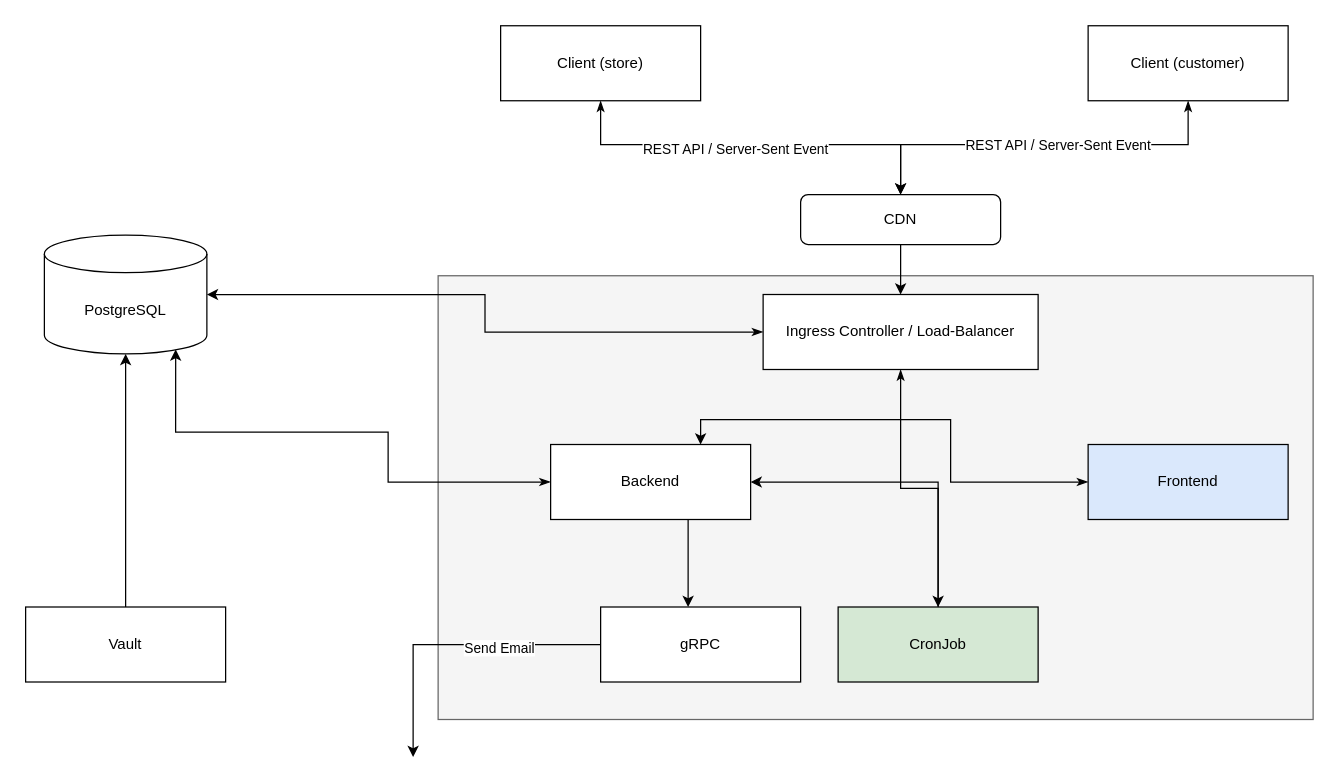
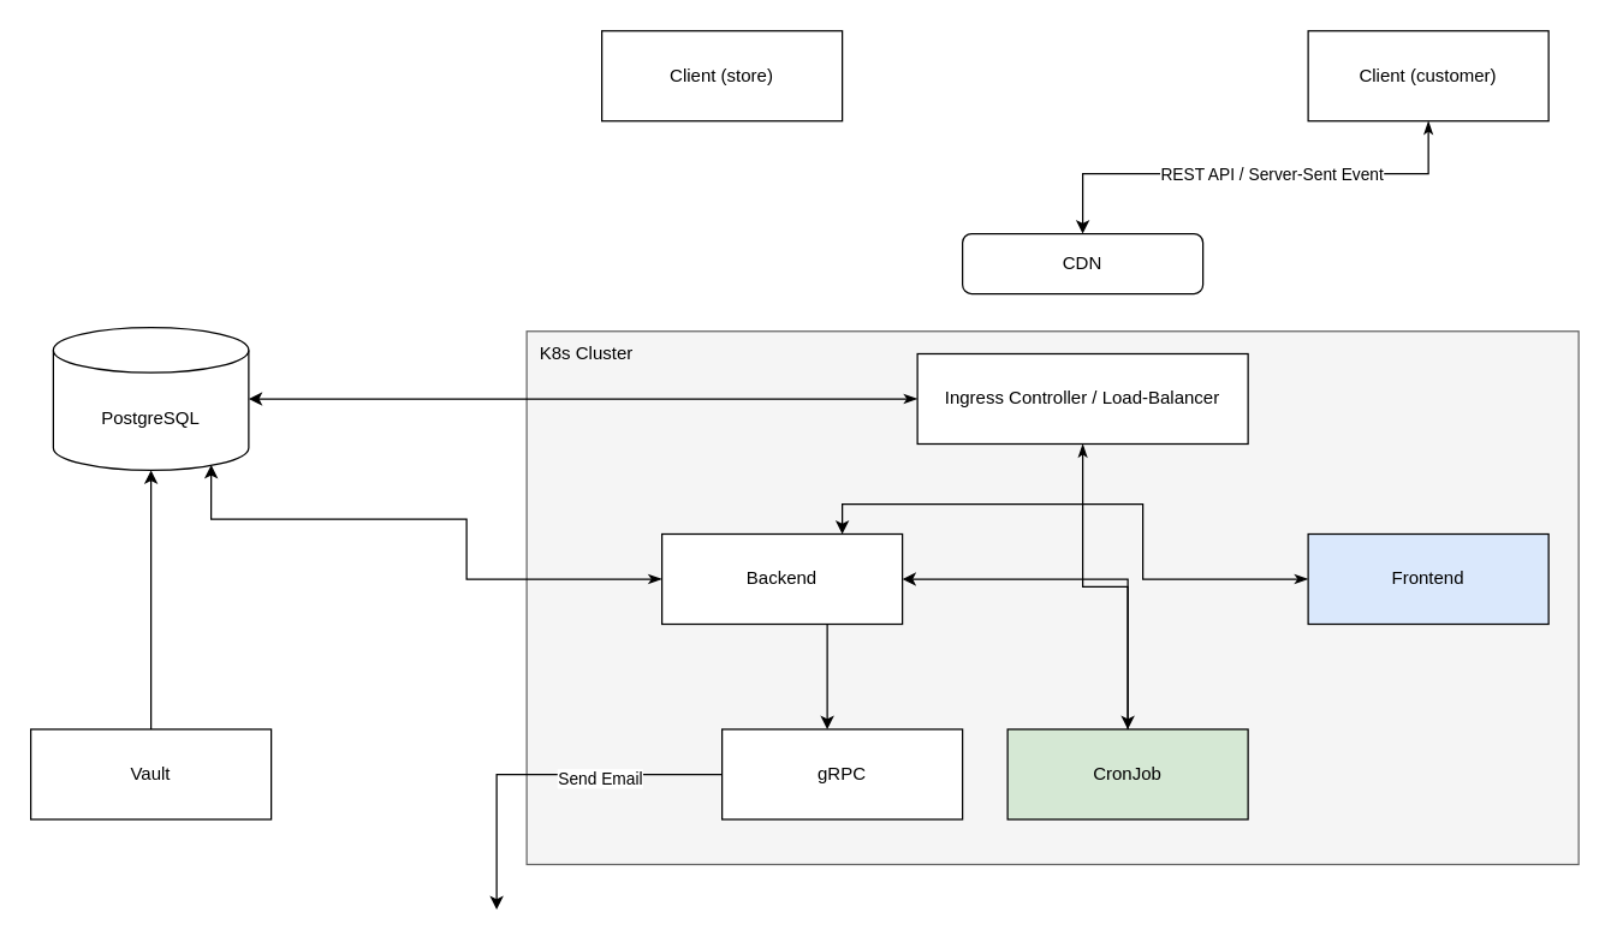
- <mxCell id="5" style="edgeStyle=orthogonalEdgeStyle;rounded=0;orthogonalLoop=1;jettySize=auto;html=1;startArrow=classicThin;startFill=1;entryX=0.5;entryY=0;entryDx=0;entryDy=0;" parent="1" source="7" target="27" edge="1"><mxGeometry relative="1" as="geometry"><Array as="points"><mxPoint x="480" y="115" /><mxPoint x="720" y="115" /></Array><mxPoint x="720" y="135" as="targetPoint" /></mxGeometry></mxCell>
- <mxCell id="6" value="REST API / Server-Sent Event" style="edgeLabel;html=1;align=center;verticalAlign=middle;resizable=0;points=[];" parent="5" vertex="1" connectable="0"><mxGeometry x="-0.402" y="-3" relative="1" as="geometry"><mxPoint x="48" as="offset" /></mxGeometry></mxCell>
- <mxCell id="26" value="" style="edgeStyle=orthogonalEdgeStyle;rounded=0;orthogonalLoop=1;jettySize=auto;html=1;" edge="1" parent="1" source="27" target="13"><mxGeometry relative="1" as="geometry" /></mxCell>
- <mxCell id="25" value="&lt;span&gt;PostgreSQL&lt;/span&gt;" style="shape=cylinder3;whiteSpace=wrap;html=1;boundedLbl=1;backgroundOutline=1;size=15;" parent="1" vertex="1"><mxGeometry x="35" y="187.5" width="130" height="95" as="geometry" /></mxCell>
+ <mxCell id="25" value="&lt;span&gt;PostgreSQL&lt;/span&gt;" style="shape=cylinder3;whiteSpace=wrap;html=1;boundedLbl=1;backgroundOutline=1;size=15;" parent="1" vertex="1"><mxGeometry x="35" y="217.5" width="130" height="95" as="geometry" /></mxCell>
+ <mxCell id="14" value="K8s Cluster" style="text;html=1;strokeColor=none;fillColor=none;align=center;verticalAlign=middle;whiteSpace=wrap;rounded=0;" parent="1" vertex="1"><mxGeometry x="350" y="220" width="80" height="30" as="geometry" /></mxCell>
